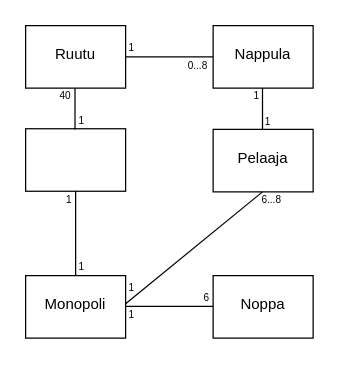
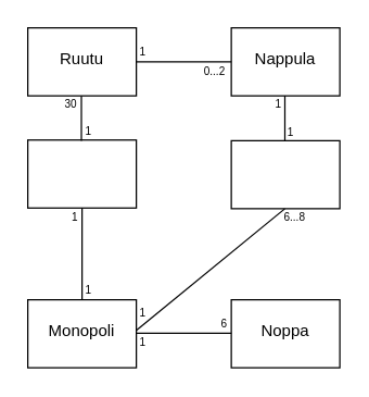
- <mxCell id="20" value="&lt;font style=&quot;font-size: 8px&quot;&gt;0...8&lt;/font&gt;" parent="1" style="text;html=1;strokeColor=none;fillColor=none;align=center;verticalAlign=middle;whiteSpace=wrap;rounded=0;" vertex="1"><mxGeometry as="geometry" x="148" y="46" width="20" height="10" /></mxCell>
+ <mxCell id="20" value="&lt;font style=&quot;font-size: 8px&quot;&gt;0...2&lt;/font&gt;" parent="1" style="text;html=1;strokeColor=none;fillColor=none;align=center;verticalAlign=middle;whiteSpace=wrap;rounded=0;" vertex="1"><mxGeometry as="geometry" x="148" y="46" width="20" height="10" /></mxCell>
- <mxCell id="30" value="&lt;font style=&quot;font-size: 8px&quot;&gt;40&lt;/font&gt;" parent="1" style="text;html=1;strokeColor=none;fillColor=none;align=center;verticalAlign=middle;whiteSpace=wrap;rounded=0;" vertex="1"><mxGeometry as="geometry" x="47" y="70" width="10" height="10" /></mxCell>
+ <mxCell id="30" value="&lt;font style=&quot;font-size: 8px&quot;&gt;30&lt;/font&gt;" parent="1" style="text;html=1;strokeColor=none;fillColor=none;align=center;verticalAlign=middle;whiteSpace=wrap;rounded=0;" vertex="1"><mxGeometry as="geometry" x="47" y="70" width="10" height="10" /></mxCell>
- <mxCell id="7" value="Pelaaja" parent="1" style="text;html=1;strokeColor=none;fillColor=none;align=center;verticalAlign=middle;whiteSpace=wrap;rounded=0;" vertex="1"><mxGeometry as="geometry" x="170" y="117" width="80" height="17" /></mxCell>
